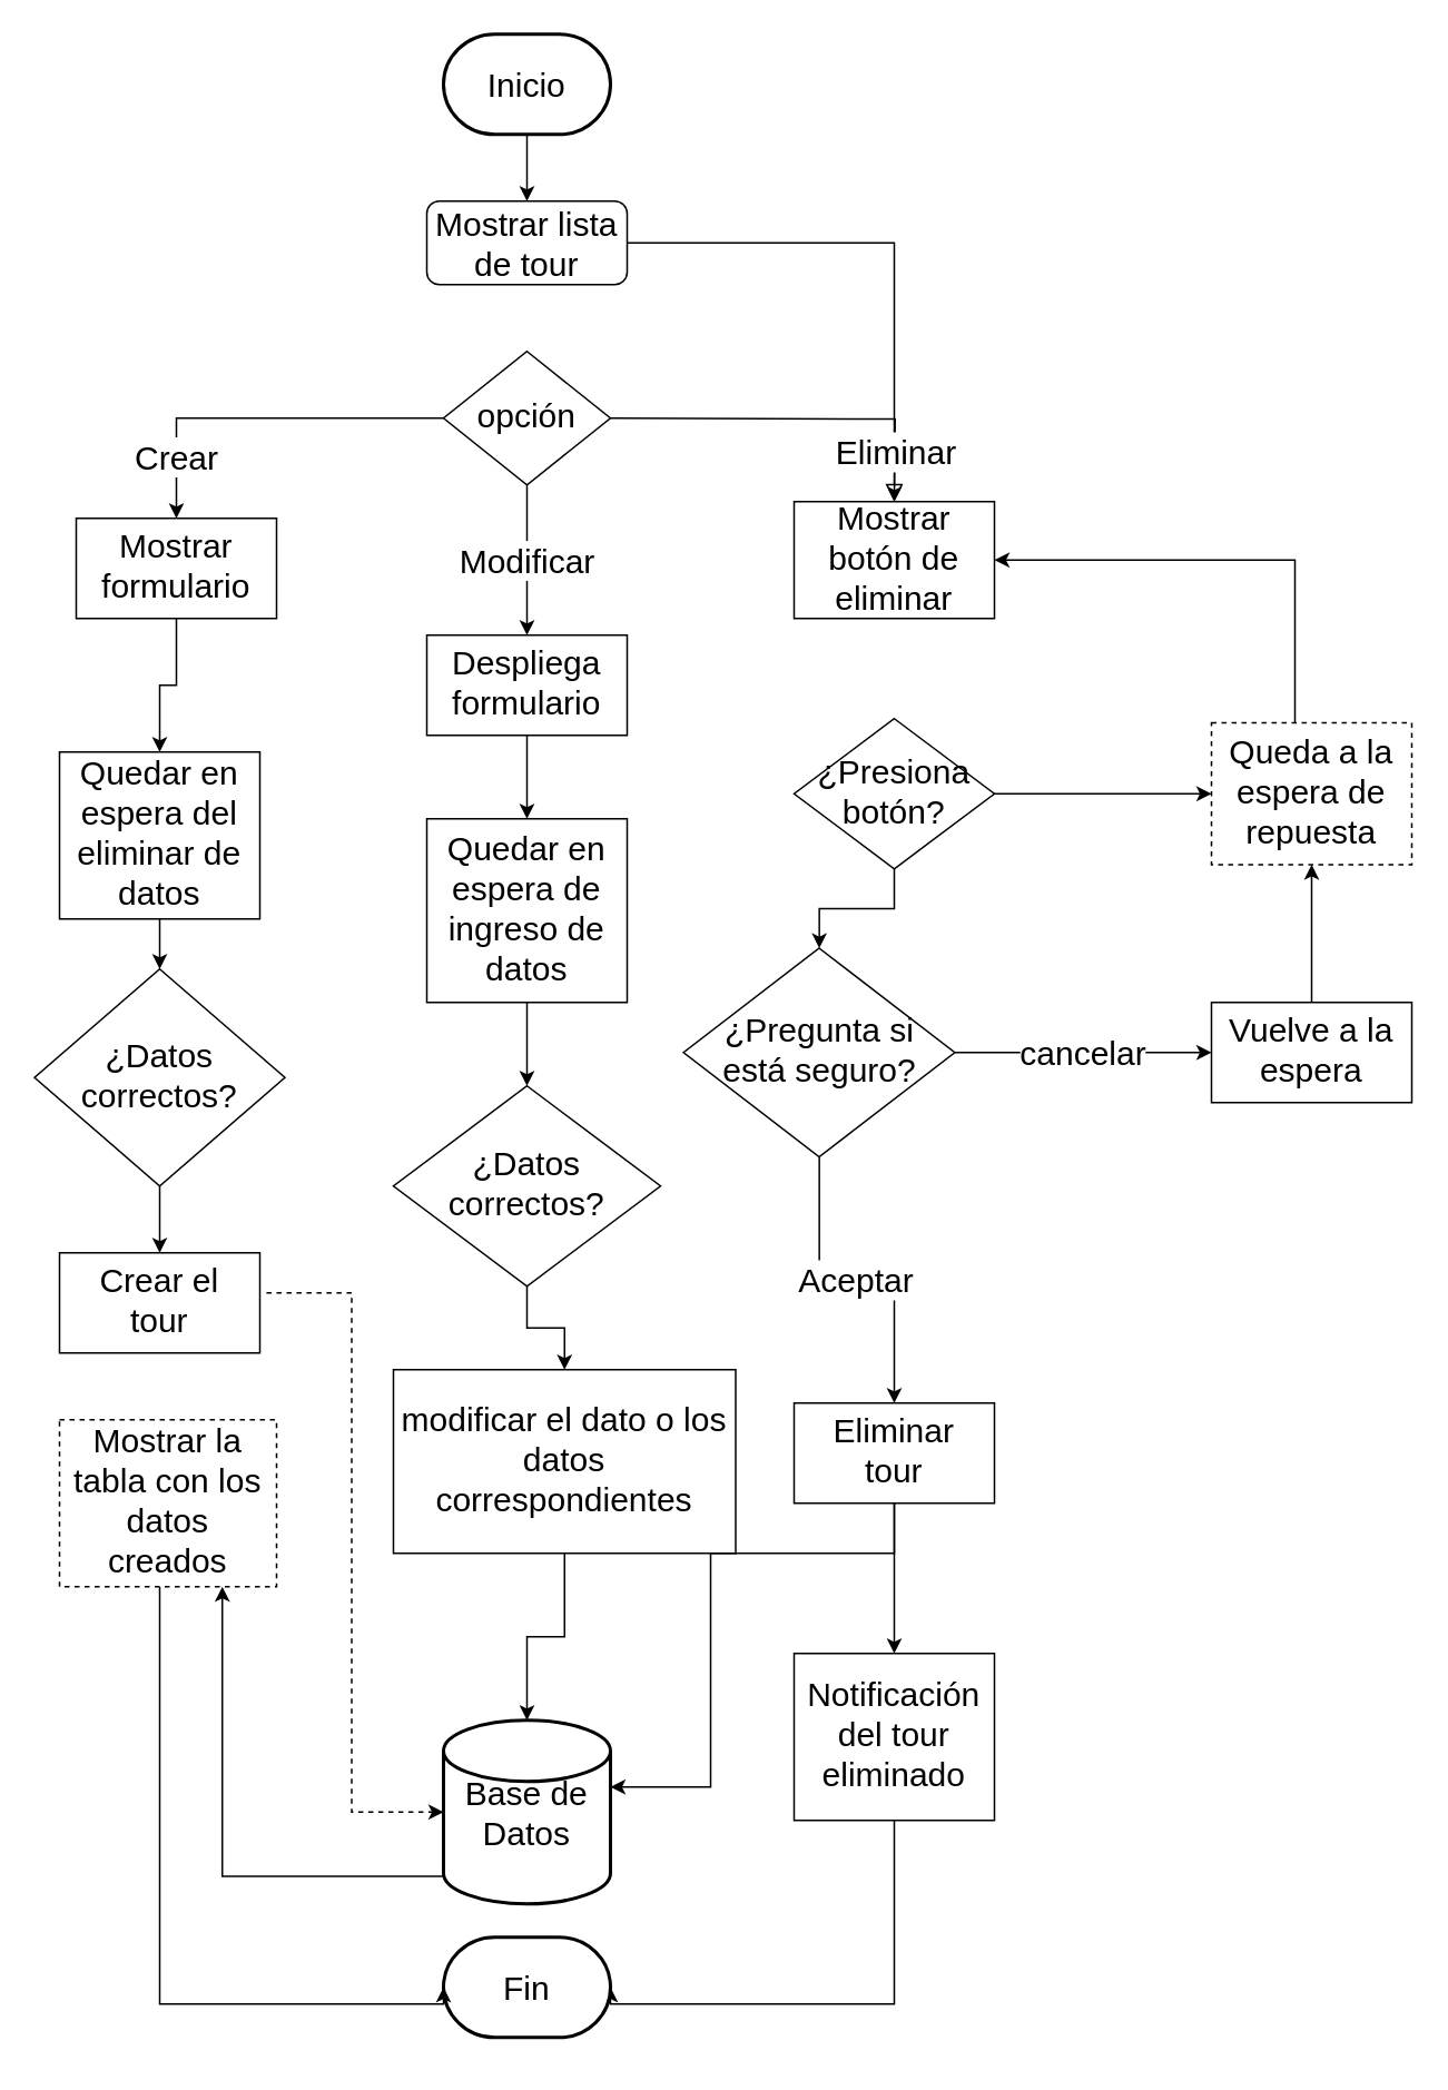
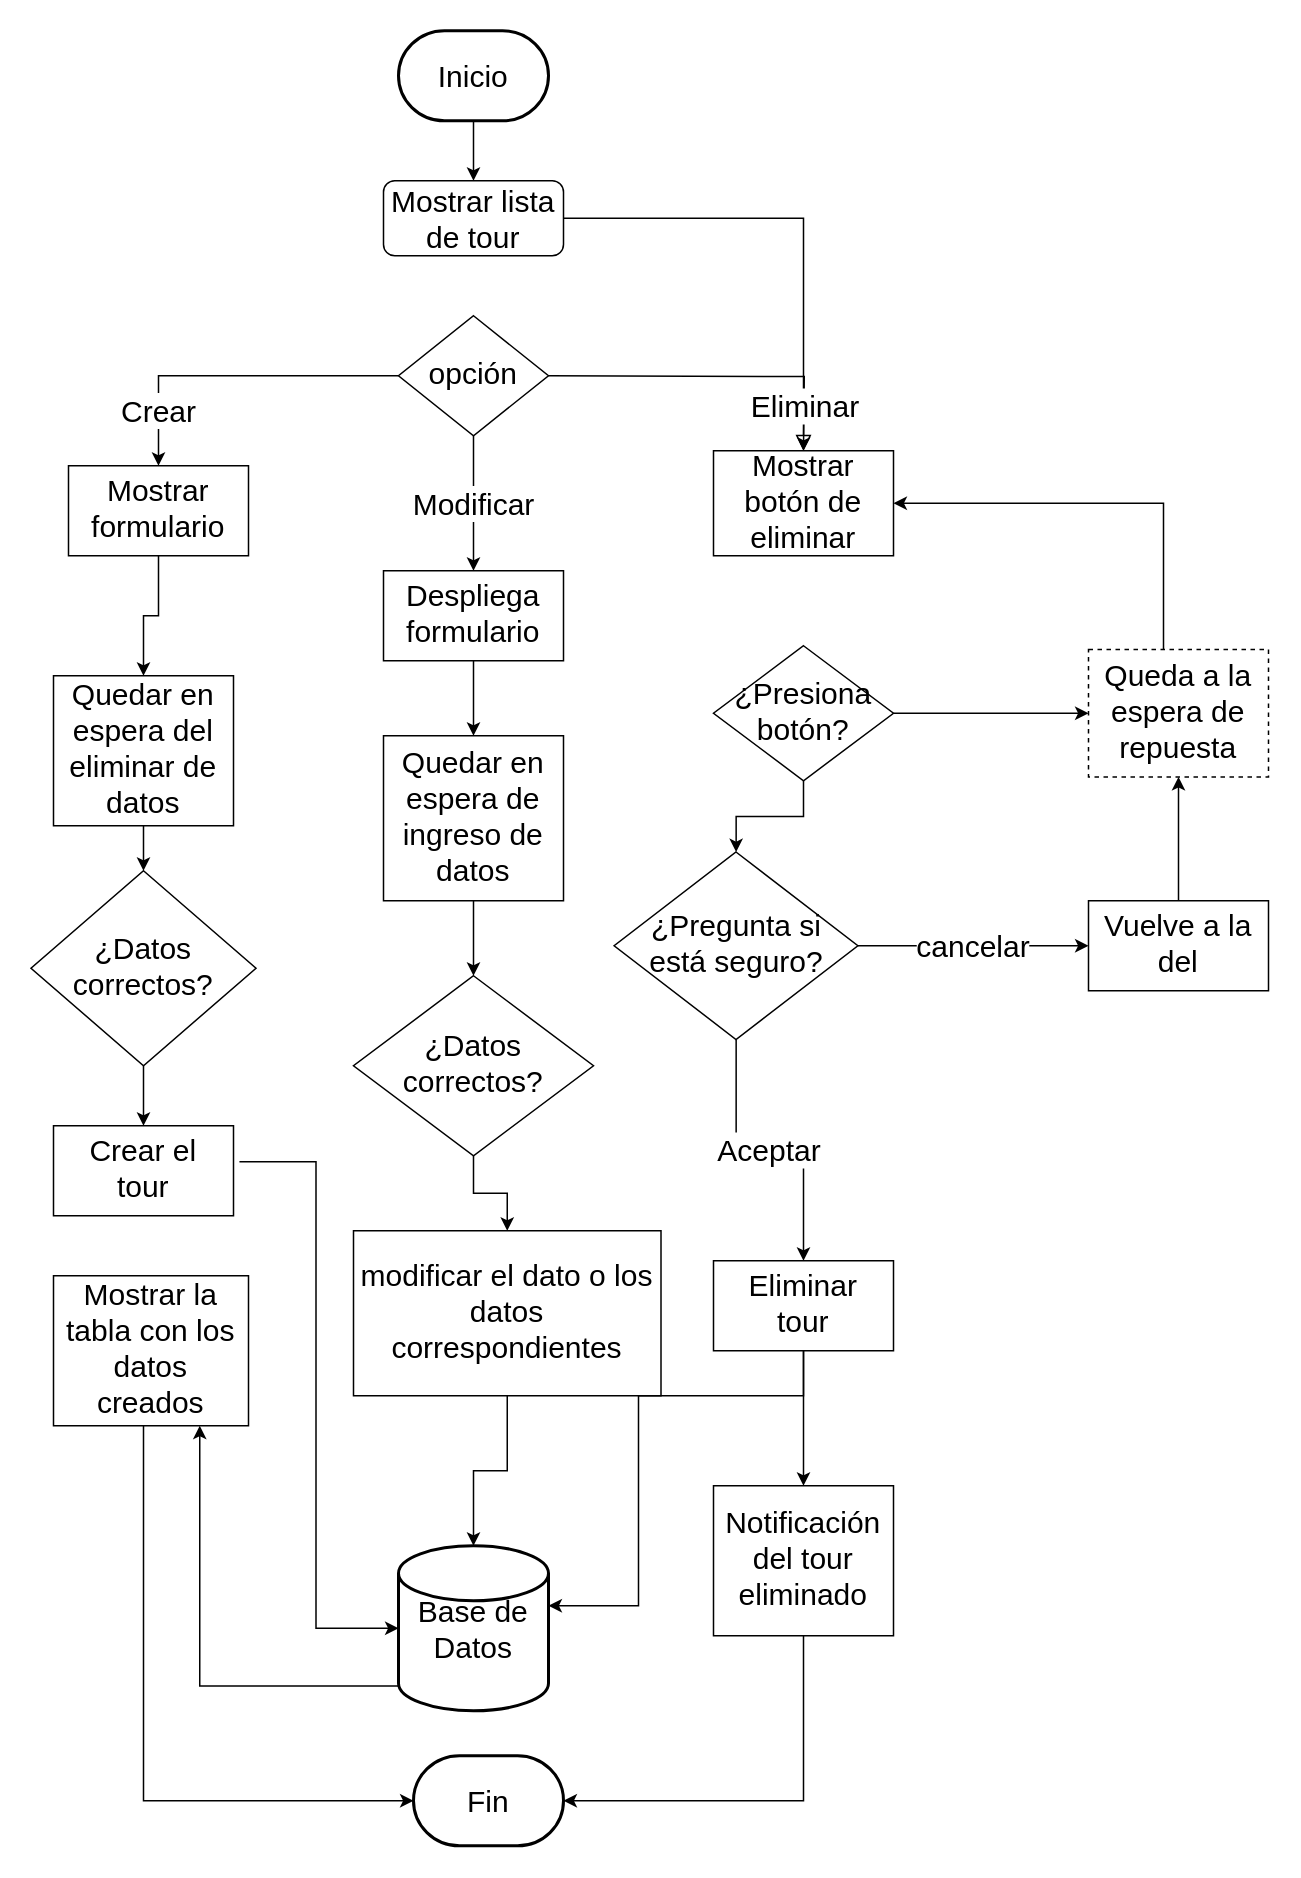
- <mxCell id="37" value="&lt;font style=&quot;font-size: 20px;&quot;&gt;Vuelve a la espera&lt;/font&gt;" style="whiteSpace=wrap;html=1;shadow=0;strokeWidth=1;spacing=6;spacingTop=-4;" parent="1" vertex="1"><mxGeometry x="725" y="600" width="120" height="60" as="geometry" /></mxCell>
+ <mxCell id="37" value="&lt;font style=&quot;font-size: 20px;&quot;&gt;Vuelve a la del&lt;/font&gt;" style="whiteSpace=wrap;html=1;shadow=0;strokeWidth=1;spacing=6;spacingTop=-4;" parent="1" vertex="1"><mxGeometry x="725" y="600" width="120" height="60" as="geometry" /></mxCell>
- <mxCell id="48" value="Mostrar la tabla con los datos creados" style="whiteSpace=wrap;html=1;shadow=0;strokeWidth=1;spacing=6;spacingTop=-4;fontSize=20;dashed=1;" parent="1" vertex="1"><mxGeometry x="35" y="850" width="130" height="100" as="geometry" /></mxCell>
+ <mxCell id="48" value="Mostrar la tabla con los datos creados" style="whiteSpace=wrap;html=1;shadow=0;strokeWidth=1;spacing=6;spacingTop=-4;fontSize=20;" parent="1" vertex="1"><mxGeometry x="35" y="850" width="130" height="100" as="geometry" /></mxCell>
- <mxCell id="45" value="" style="edgeStyle=orthogonalEdgeStyle;rounded=0;orthogonalLoop=1;jettySize=auto;html=1;exitX=1.033;exitY=0.4;exitDx=0;exitDy=0;exitPerimeter=0;entryX=0;entryY=0.5;entryDx=0;entryDy=0;entryPerimeter=0;dashed=1;" parent="1" source="46" target="30" edge="1"><mxGeometry relative="1" as="geometry"><mxPoint y="890" as="targetPoint" x="95" /></mxGeometry></mxCell>
+ <mxCell id="45" value="" style="edgeStyle=orthogonalEdgeStyle;rounded=0;orthogonalLoop=1;jettySize=auto;html=1;exitX=1.033;exitY=0.4;exitDx=0;exitDy=0;exitPerimeter=0;entryX=0;entryY=0.5;entryDx=0;entryDy=0;entryPerimeter=0;" parent="1" source="46" target="30" edge="1"><mxGeometry relative="1" as="geometry"><mxPoint y="890" as="targetPoint" x="95" /></mxGeometry></mxCell>
- <mxCell id="38" value="Fin" style="strokeWidth=2;html=1;shape=mxgraph.flowchart.terminator;whiteSpace=wrap;fontSize=20;" parent="1" vertex="1"><mxGeometry x="265" y="1160" width="100" height="60" as="geometry" /></mxCell>
+ <mxCell id="38" value="Fin" style="strokeWidth=2;html=1;shape=mxgraph.flowchart.terminator;whiteSpace=wrap;fontSize=20;" parent="1" vertex="1"><mxGeometry x="275" y="1170" width="100" height="60" as="geometry" /></mxCell>
